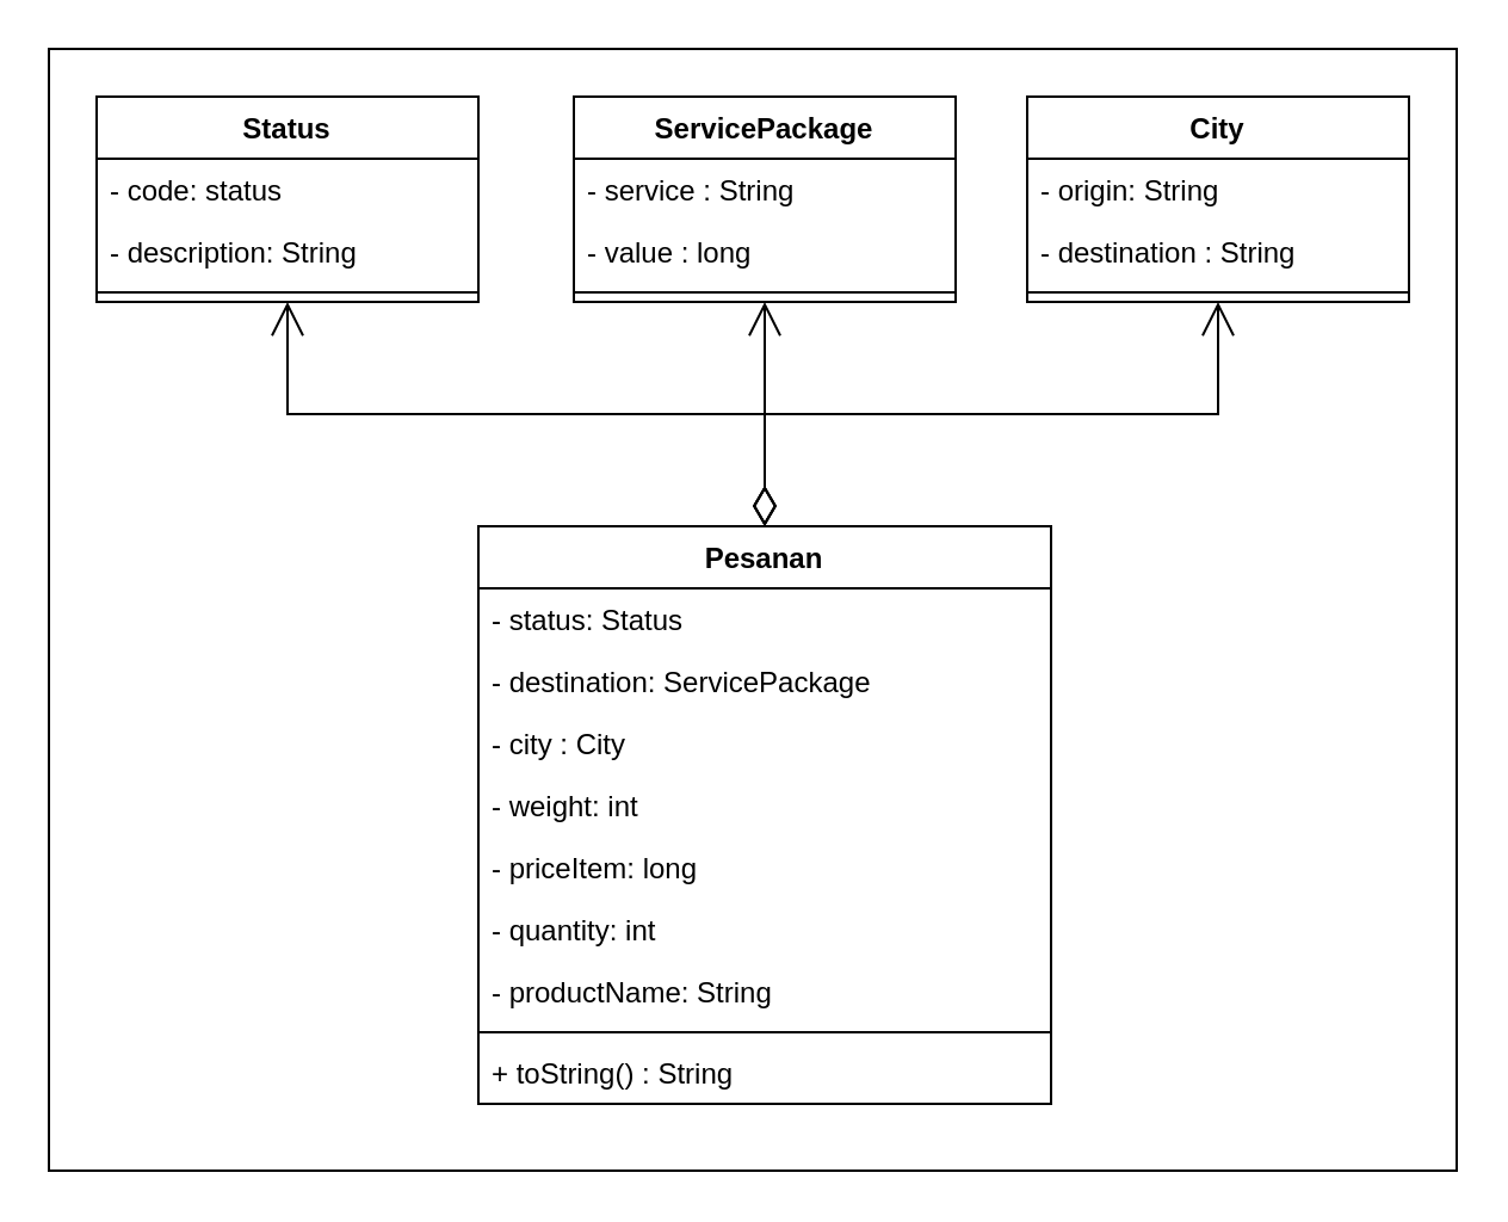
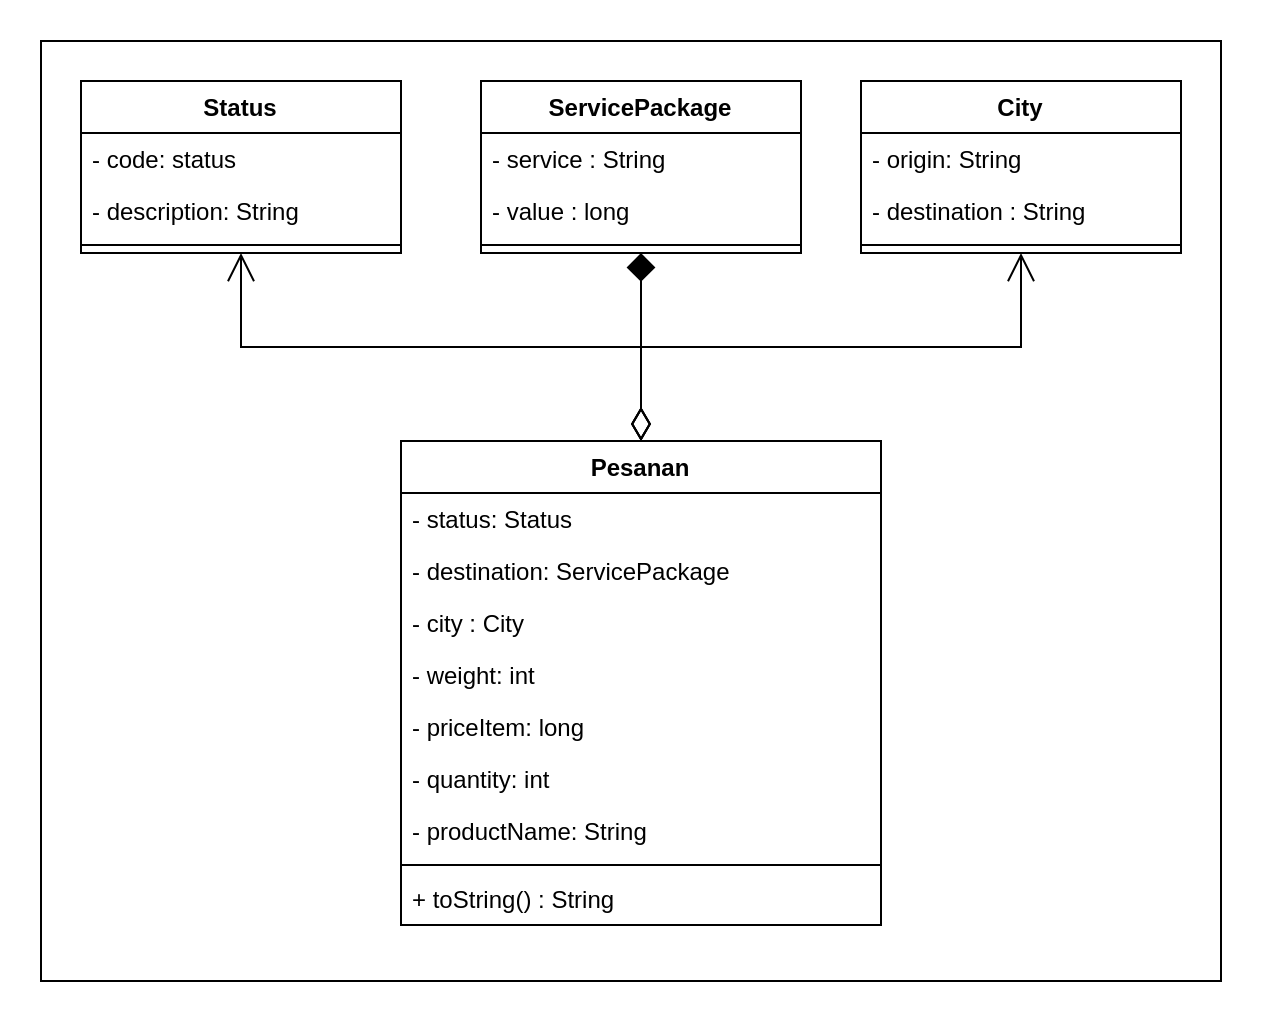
- <mxCell id="26" value="" style="endArrow=open;html=1;endSize=12;startArrow=diamondThin;startSize=14;startFill=0;edgeStyle=orthogonalEdgeStyle;align=left;verticalAlign=bottom;rounded=0;exitX=0.5;exitY=0;exitDx=0;exitDy=0;entryX=0.5;entryY=1;entryDx=0;entryDy=0;" edge="1" parent="1" source="3" target="17"><mxGeometry x="-1" y="50" relative="1" as="geometry"><mxPoint x="510" y="120" as="sourcePoint" /><mxPoint x="670" y="120" as="targetPoint" /><mxPoint x="-40" y="20" as="offset" /></mxGeometry></mxCell>
+ <mxCell id="26" value="" style="endArrow=diamond;html=1;endSize=12;startArrow=diamondThin;startSize=14;startFill=0;edgeStyle=orthogonalEdgeStyle;align=left;verticalAlign=bottom;rounded=0;exitX=0.5;exitY=0;exitDx=0;exitDy=0;entryX=0.5;entryY=1;entryDx=0;entryDy=0;" edge="1" parent="1" source="3" target="17"><mxGeometry x="-1" y="50" relative="1" as="geometry"><mxPoint x="510" y="120" as="sourcePoint" /><mxPoint x="670" y="120" as="targetPoint" /><mxPoint x="-40" y="20" as="offset" /></mxGeometry></mxCell>
